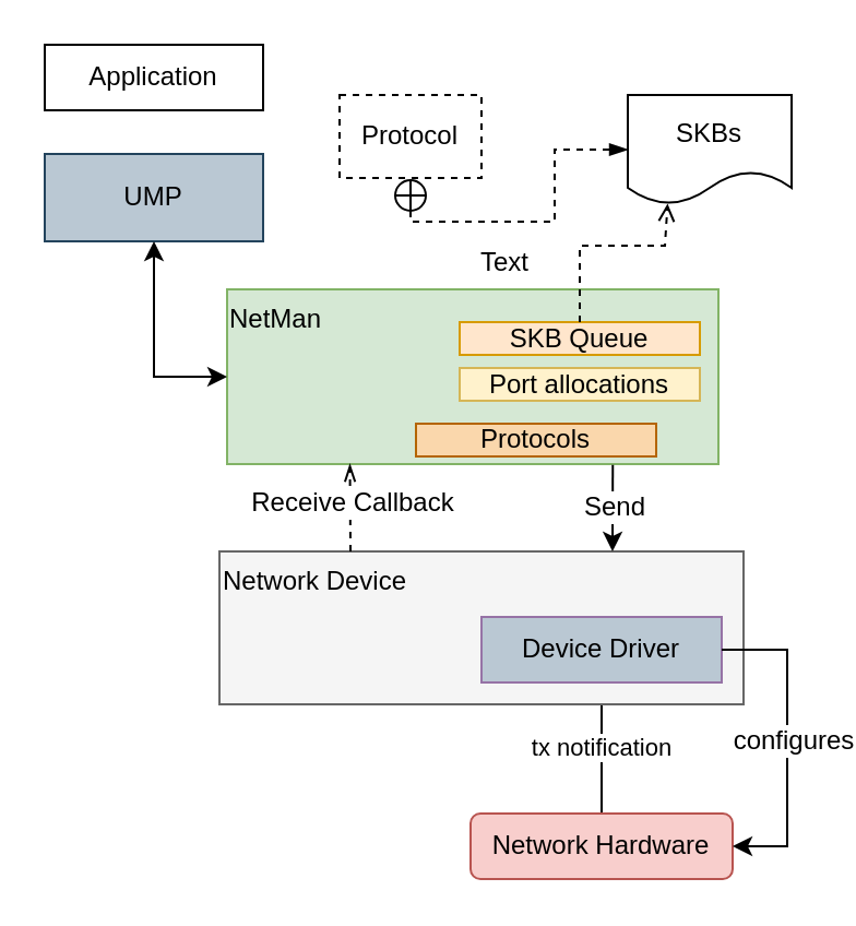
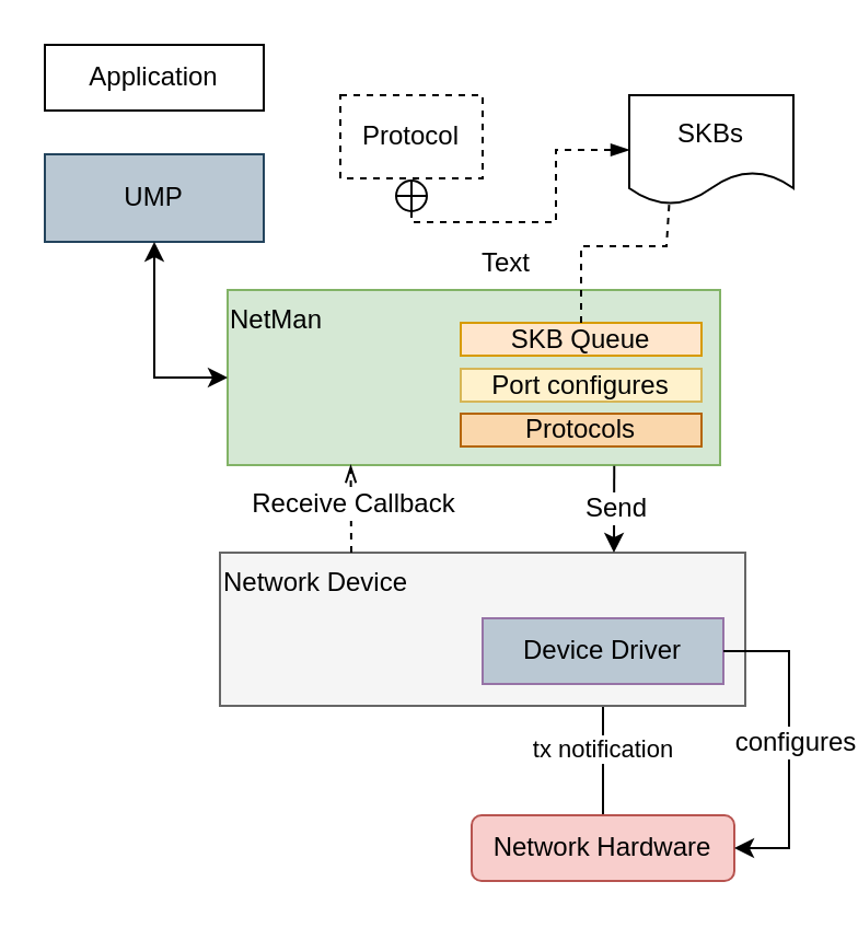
- <mxCell id="18" value="" style="endArrow=open;dashed=1;html=1;entryX=0.243;entryY=0.996;entryDx=0;entryDy=0;entryPerimeter=0;exitX=0.5;exitY=0;exitDx=0;exitDy=0;rounded=0;" edge="1" parent="1" source="16" target="17"><mxGeometry width="50" height="50" relative="1" as="geometry"><mxPoint x="20" y="552" as="sourcePoint" /><mxPoint x="70" y="502" as="targetPoint" /><Array as="points"><mxPoint x="265" y="112" /><mxPoint x="304" y="112" /></Array></mxGeometry></mxCell>
+ <mxCell id="18" value="" style="endArrow=none;dashed=1;html=1;entryX=0.243;entryY=0.996;entryDx=0;entryDy=0;entryPerimeter=0;exitX=0.5;exitY=0;exitDx=0;exitDy=0;rounded=0;" edge="1" parent="1" source="16" target="17"><mxGeometry width="50" height="50" relative="1" as="geometry"><mxPoint x="20" y="552" as="sourcePoint" /><mxPoint x="70" y="502" as="targetPoint" /><Array as="points"><mxPoint x="265" y="112" /><mxPoint x="304" y="112" /></Array></mxGeometry></mxCell>
- <mxCell id="21" value="&lt;div style=&quot;text-align: left&quot;&gt;Port allocations&lt;/div&gt;" style="rounded=0;whiteSpace=wrap;html=1;labelPosition=center;verticalLabelPosition=middle;align=center;verticalAlign=middle;fillColor=#fff2cc;strokeColor=#d6b656;" vertex="1" parent="1"><mxGeometry x="210" y="168" width="110" height="15" as="geometry" /></mxCell>
+ <mxCell id="21" value="&lt;div style=&quot;text-align: left&quot;&gt;Port configures&lt;/div&gt;" style="rounded=0;whiteSpace=wrap;html=1;labelPosition=center;verticalLabelPosition=middle;align=center;verticalAlign=middle;fillColor=#fff2cc;strokeColor=#d6b656;" vertex="1" parent="1"><mxGeometry x="210" y="168" width="110" height="15" as="geometry" /></mxCell>
- <mxCell id="24" value="&lt;div style=&quot;text-align: left&quot;&gt;Protocols&lt;/div&gt;" style="rounded=0;whiteSpace=wrap;html=1;labelPosition=center;verticalLabelPosition=middle;align=center;verticalAlign=middle;fillColor=#fad7ac;strokeColor=#b46504;" vertex="1" parent="1"><mxGeometry x="190" y="193.5" width="110" height="15" as="geometry" /></mxCell>
+ <mxCell id="24" value="&lt;div style=&quot;text-align: left&quot;&gt;Protocols&lt;/div&gt;" style="rounded=0;whiteSpace=wrap;html=1;labelPosition=center;verticalLabelPosition=middle;align=center;verticalAlign=middle;fillColor=#fad7ac;strokeColor=#b46504;" vertex="1" parent="1"><mxGeometry x="210" y="188.5" width="110" height="15" as="geometry" /></mxCell>
